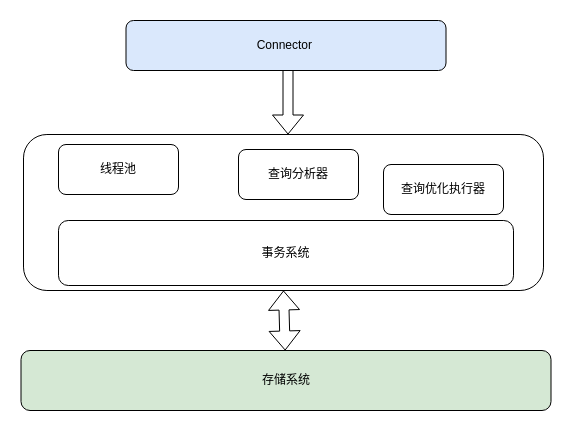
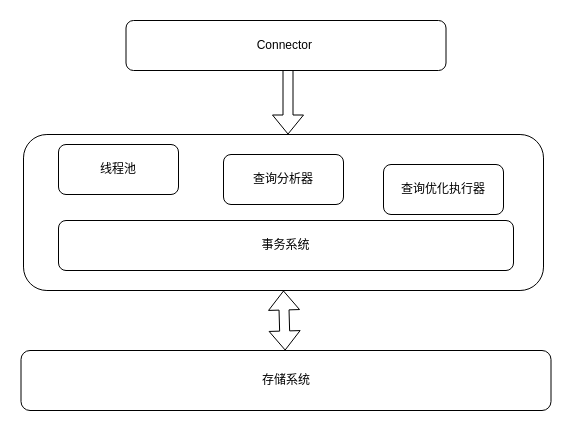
- <mxCell id="3" value="Connector&amp;nbsp;" style="rounded=1;whiteSpace=wrap;html=1;fillColor=#dae8fc;" vertex="1" parent="1"><mxGeometry x="125.5" y="20" width="320" height="50" as="geometry" /></mxCell>
+ <mxCell id="3" value="Connector&amp;nbsp;" style="rounded=1;whiteSpace=wrap;html=1;" vertex="1" parent="1"><mxGeometry x="125.5" y="20" width="320" height="50" as="geometry" /></mxCell>
- <mxCell id="6" value="查询分析器" style="rounded=1;whiteSpace=wrap;html=1;" vertex="1" parent="1"><mxGeometry x="238" y="149" width="120" height="50" as="geometry" /></mxCell>
+ <mxCell id="6" value="查询分析器" style="rounded=1;whiteSpace=wrap;html=1;" vertex="1" parent="1"><mxGeometry x="223" y="154" width="120" height="50" as="geometry" /></mxCell>
- <mxCell id="8" value="事务系统" style="rounded=1;whiteSpace=wrap;html=1;" vertex="1" parent="1"><mxGeometry x="58" y="220" width="455" height="65" as="geometry" /></mxCell>
+ <mxCell id="8" value="事务系统" style="rounded=1;whiteSpace=wrap;html=1;" vertex="1" parent="1"><mxGeometry x="58" y="220" width="455" height="50" as="geometry" /></mxCell>
- <mxCell id="9" value="存储系统" style="rounded=1;whiteSpace=wrap;html=1;fillColor=#d5e8d4;" vertex="1" parent="1"><mxGeometry x="20.5" y="350" width="530" height="60" as="geometry" /></mxCell>
+ <mxCell id="9" value="存储系统" style="rounded=1;whiteSpace=wrap;html=1;" vertex="1" parent="1"><mxGeometry x="20.5" y="350" width="530" height="60" as="geometry" /></mxCell>
